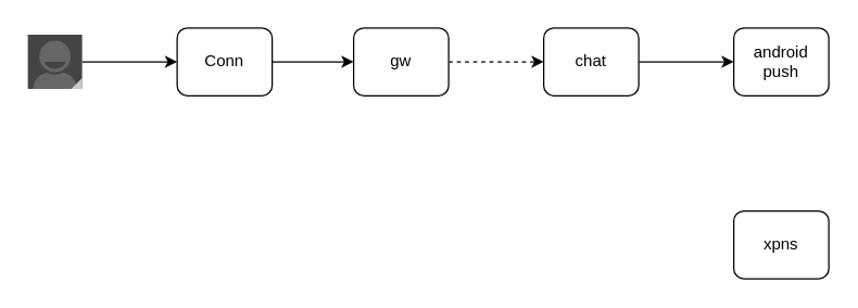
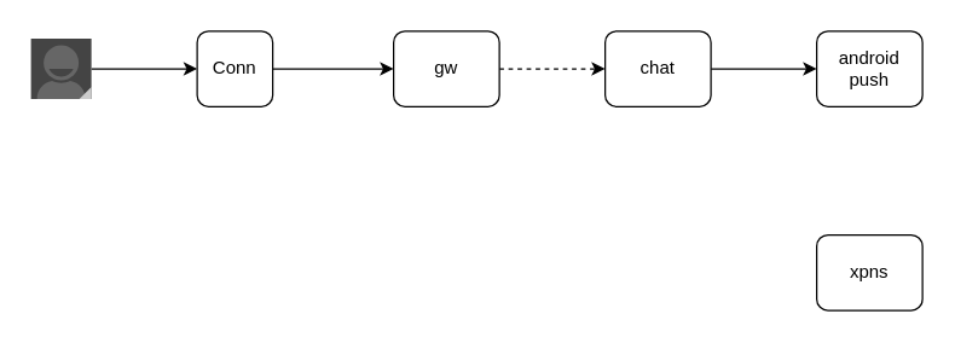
- <mxCell id="5" value="Conn" style="rounded=1;whiteSpace=wrap;html=1;" vertex="1" parent="1"><mxGeometry x="130" y="20" width="70" height="50" as="geometry" /></mxCell>
+ <mxCell id="5" value="Conn" style="rounded=1;whiteSpace=wrap;html=1;" vertex="1" parent="1"><mxGeometry x="130" y="20" width="50" height="50" as="geometry" /></mxCell>
